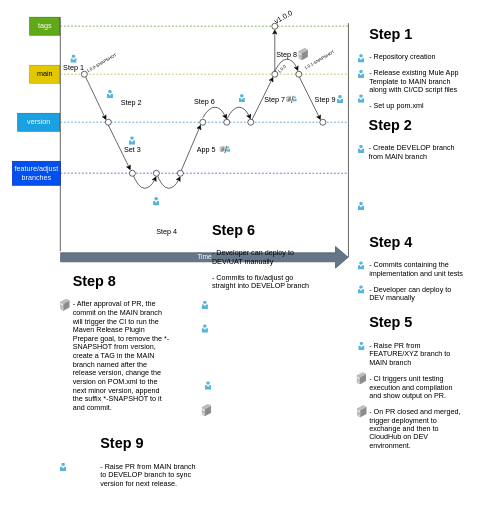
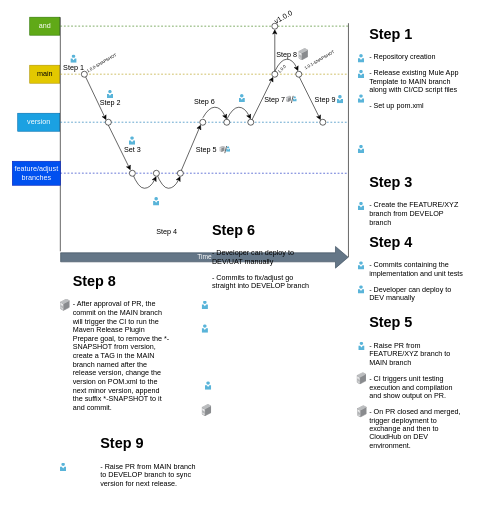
- <mxCell id="4" value="tags" style="text;html=1;align=center;verticalAlign=middle;resizable=0;points=[];autosize=1;strokeColor=#2D7600;fillColor=#60a917;fontColor=#ffffff;" parent="1" vertex="1"><mxGeometry x="49" y="28" width="50" height="30" as="geometry" /></mxCell>
+ <mxCell id="4" value="and" style="text;html=1;align=center;verticalAlign=middle;resizable=0;points=[];autosize=1;strokeColor=#2D7600;fillColor=#60a917;fontColor=#ffffff;" parent="1" vertex="1"><mxGeometry x="49" y="28" width="50" height="30" as="geometry" /></mxCell>
- <mxCell id="10" value="Step 2" style="text;html=1;strokeColor=none;fillColor=none;align=center;verticalAlign=middle;whiteSpace=wrap;rounded=0;" parent="1" vertex="1"><mxGeometry x="195.68" y="163.5" width="45" height="15" as="geometry" /></mxCell>
+ <mxCell id="10" value="Step 2" style="text;html=1;strokeColor=none;fillColor=none;align=center;verticalAlign=middle;whiteSpace=wrap;rounded=0;" parent="1" vertex="1"><mxGeometry x="160.68" y="163.5" width="45" height="15" as="geometry" /></mxCell>
- <mxCell id="18" value="&lt;h1&gt;Step 2&lt;/h1&gt;&lt;p&gt;- Create DEVELOP branch from MAIN branch&lt;/p&gt;" style="text;html=1;strokeColor=none;fillColor=none;spacing=5;spacingTop=-20;whiteSpace=wrap;overflow=hidden;rounded=0;" parent="1" vertex="1"><mxGeometry x="609.32" y="188" width="170.68" height="80" as="geometry" /></mxCell>
- <mxCell id="69" value="App 5" style="text;html=1;strokeColor=none;fillColor=none;align=center;verticalAlign=middle;whiteSpace=wrap;rounded=0;" parent="1" vertex="1"><mxGeometry x="320.65" y="241" width="45" height="15" as="geometry" /></mxCell>
+ <mxCell id="69" value="Step 5" style="text;html=1;strokeColor=none;fillColor=none;align=center;verticalAlign=middle;whiteSpace=wrap;rounded=0;" parent="1" vertex="1"><mxGeometry x="320.65" y="241" width="45" height="15" as="geometry" /></mxCell>
+ <mxCell id="64" value="&lt;h1&gt;Step 3&lt;/h1&gt;&lt;p&gt;- Create the FEATURE/XYZ branch from DEVELOP branch&lt;/p&gt;" style="text;html=1;strokeColor=none;fillColor=none;spacing=5;spacingTop=-20;whiteSpace=wrap;overflow=hidden;rounded=0;" parent="1" vertex="1"><mxGeometry x="609.66" y="283" width="170.68" height="95" as="geometry" /></mxCell>
